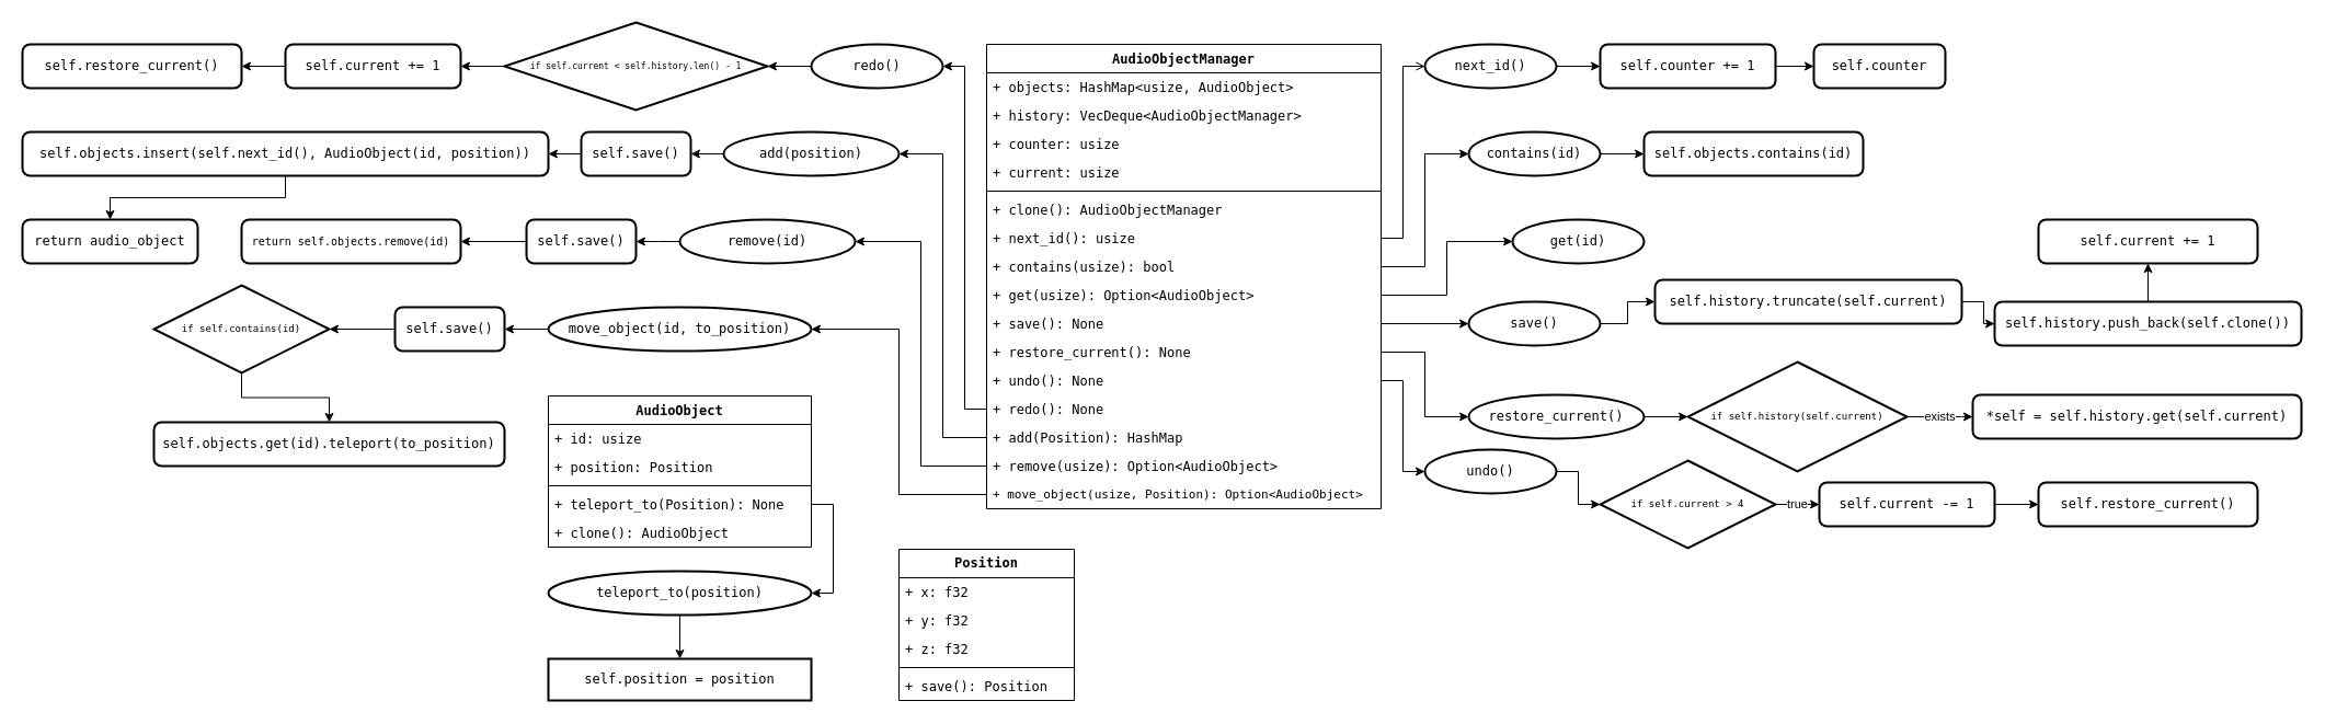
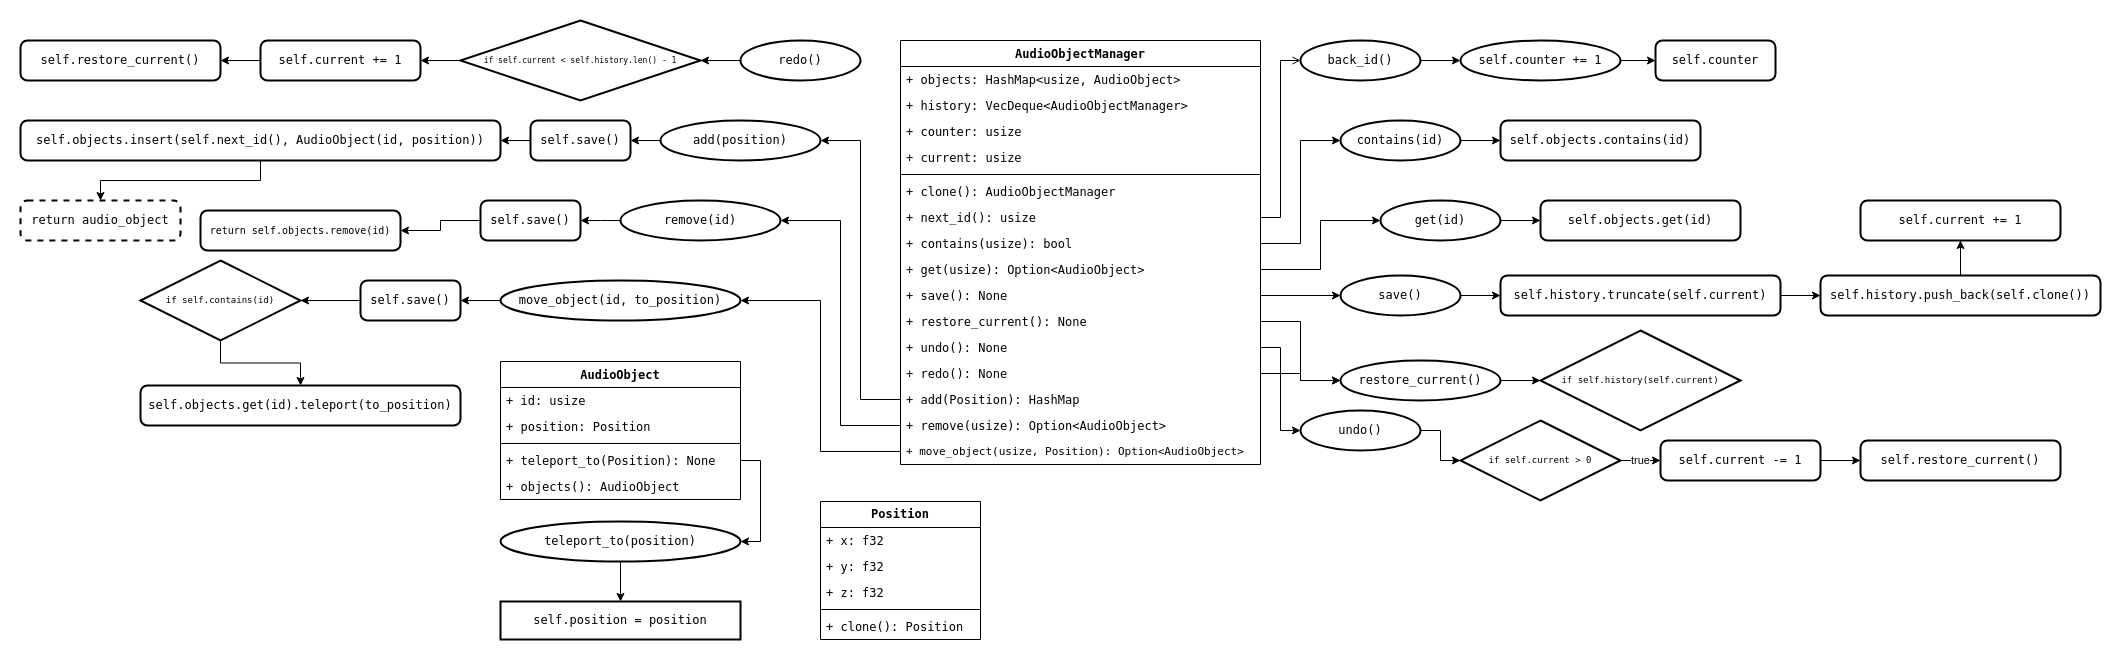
- <mxCell id="36" value="next_id()" style="strokeWidth=2;html=1;shape=mxgraph.flowchart.start_1;whiteSpace=wrap;fontFamily=Monospace;" vertex="1" parent="1"><mxGeometry x="1300" width="120" height="40" as="geometry" y="40" /></mxCell>
+ <mxCell id="36" value="back_id()" style="strokeWidth=2;html=1;shape=mxgraph.flowchart.start_1;whiteSpace=wrap;fontFamily=Monospace;" vertex="1" parent="1"><mxGeometry x="1300" width="120" height="40" as="geometry" y="40" /></mxCell>
- <mxCell id="39" value="self.counter += 1" style="rounded=1;whiteSpace=wrap;html=1;absoluteArcSize=1;arcSize=14;strokeWidth=2;fontFamily=Monospace;" vertex="1" parent="1"><mxGeometry x="1460" width="160" height="40" as="geometry" y="40" /></mxCell>
+ <mxCell id="39" value="self.counter += 1" style="ellipse;whiteSpace=wrap;html=1;absoluteArcSize=1;arcSize=14;strokeWidth=2;fontFamily=Monospace;" vertex="1" parent="1"><mxGeometry x="1460" width="160" height="40" as="geometry" y="40" /></mxCell>
- <mxCell id="73" style="edgeStyle=orthogonalEdgeStyle;rounded=0;orthogonalLoop=1;jettySize=auto;html=1;entryX=1;entryY=0.5;entryDx=0;entryDy=0;entryPerimeter=0;" edge="1" parent="1" source="27" target="72"><mxGeometry relative="1" as="geometry" /></mxCell>
+ <mxCell id="73" style="edgeStyle=orthogonalEdgeStyle;rounded=0;orthogonalLoop=1;jettySize=auto;html=1;" edge="1" parent="1" source="27" target="60"><mxGeometry relative="1" as="geometry" /></mxCell>
- <mxCell id="84" value="return audio_object" style="rounded=1;whiteSpace=wrap;html=1;absoluteArcSize=1;arcSize=14;strokeWidth=2;fontFamily=Monospace;" vertex="1" parent="1"><mxGeometry x="20" y="200" width="160" height="40" as="geometry" /></mxCell>
+ <mxCell id="84" value="return audio_object" style="rounded=1;whiteSpace=wrap;html=1;absoluteArcSize=1;arcSize=14;strokeWidth=2;fontFamily=Monospace;dashed=1;" vertex="1" parent="1"><mxGeometry x="20" y="200" width="160" height="40" as="geometry" /></mxCell>
- <mxCell id="92" value="return self.objects.remove(id)" style="rounded=1;whiteSpace=wrap;html=1;absoluteArcSize=1;arcSize=14;strokeWidth=2;fontFamily=Monospace;fontSize=10;" vertex="1" parent="1"><mxGeometry x="220" y="200" width="200" height="40" as="geometry" /></mxCell>
+ <mxCell id="92" value="return self.objects.remove(id)" style="rounded=1;whiteSpace=wrap;html=1;absoluteArcSize=1;arcSize=14;strokeWidth=2;fontFamily=Monospace;fontSize=10;" vertex="1" parent="1"><mxGeometry x="200" y="210" width="200" height="40" as="geometry" /></mxCell>
+ <mxCell id="45" style="edgeStyle=orthogonalEdgeStyle;rounded=0;orthogonalLoop=1;jettySize=auto;html=1;fontFamily=Monospace;" edge="1" parent="1" source="46" target="48"><mxGeometry relative="1" as="geometry" /></mxCell>
+ <mxCell id="48" value="self.objects.get(id)" style="rounded=1;whiteSpace=wrap;html=1;absoluteArcSize=1;arcSize=14;strokeWidth=2;fontFamily=Monospace;" vertex="1" parent="1"><mxGeometry x="1540" y="200" width="200" height="40" as="geometry" /></mxCell>
- <mxCell id="55" value="self.history.truncate(self.current)" style="rounded=1;whiteSpace=wrap;html=1;absoluteArcSize=1;arcSize=14;strokeWidth=2;fontFamily=Monospace;" vertex="1" parent="1"><mxGeometry x="1510" y="255" width="280" height="40" as="geometry" /></mxCell>
+ <mxCell id="55" value="self.history.truncate(self.current)" style="rounded=1;whiteSpace=wrap;html=1;absoluteArcSize=1;arcSize=14;strokeWidth=2;fontFamily=Monospace;" vertex="1" parent="1"><mxGeometry x="1500" y="275" width="280" height="40" as="geometry" /></mxCell>
- <mxCell id="57" value="exists" style="edgeStyle=orthogonalEdgeStyle;rounded=0;orthogonalLoop=1;jettySize=auto;html=1;" edge="1" parent="1" source="58" target="62"><mxGeometry relative="1" as="geometry"><Array as="points"><mxPoint x="1790" y="380" /><mxPoint x="1790" y="380" /></Array><mxPoint as="offset" /></mxGeometry></mxCell>
- <mxCell id="62" value="*self = self.history.get(self.current)" style="rounded=1;whiteSpace=wrap;html=1;absoluteArcSize=1;arcSize=14;strokeWidth=2;fontFamily=Monospace;" vertex="1" parent="1"><mxGeometry x="1800" y="360" width="300" height="40" as="geometry" /></mxCell>
- <mxCell id="67" value="if self.current &amp;gt; 4" style="strokeWidth=2;html=1;shape=mxgraph.flowchart.decision;whiteSpace=wrap;fontFamily=Monospace;fontSize=9;" vertex="1" parent="1"><mxGeometry x="1460" y="420" width="160" height="80" as="geometry" /></mxCell>
+ <mxCell id="67" value="if self.current &amp;gt; 0" style="strokeWidth=2;html=1;shape=mxgraph.flowchart.decision;whiteSpace=wrap;fontFamily=Monospace;fontSize=9;" vertex="1" parent="1"><mxGeometry x="1460" y="420" width="160" height="80" as="geometry" /></mxCell>
- <mxCell id="7" value="+ clone(): AudioObject" style="text;strokeColor=none;fillColor=none;align=left;verticalAlign=top;spacingLeft=4;spacingRight=4;overflow=hidden;rotatable=0;points=[[0,0.5],[1,0.5]];portConstraint=eastwest;whiteSpace=wrap;html=1;fontFamily=Monospace;labelBackgroundColor=none;rounded=0;" vertex="1" parent="2"><mxGeometry y="112" width="240" height="26" as="geometry" /></mxCell>
+ <mxCell id="7" value="+ objects(): AudioObject" style="text;strokeColor=none;fillColor=none;align=left;verticalAlign=top;spacingLeft=4;spacingRight=4;overflow=hidden;rotatable=0;points=[[0,0.5],[1,0.5]];portConstraint=eastwest;whiteSpace=wrap;html=1;fontFamily=Monospace;labelBackgroundColor=none;rounded=0;" vertex="1" parent="2"><mxGeometry y="112" width="240" height="26" as="geometry" /></mxCell>
- <mxCell id="13" value="+ save(): Position" style="text;strokeColor=none;fillColor=none;align=left;verticalAlign=top;spacingLeft=4;spacingRight=4;overflow=hidden;rotatable=0;points=[[0,0.5],[1,0.5]];portConstraint=eastwest;whiteSpace=wrap;html=1;fontFamily=Monospace;labelBackgroundColor=none;rounded=0;" vertex="1" parent="8"><mxGeometry y="112" width="160" height="26" as="geometry" /></mxCell>
+ <mxCell id="13" value="+ clone(): Position" style="text;strokeColor=none;fillColor=none;align=left;verticalAlign=top;spacingLeft=4;spacingRight=4;overflow=hidden;rotatable=0;points=[[0,0.5],[1,0.5]];portConstraint=eastwest;whiteSpace=wrap;html=1;fontFamily=Monospace;labelBackgroundColor=none;rounded=0;" vertex="1" parent="8"><mxGeometry y="112" width="160" height="26" as="geometry" /></mxCell>
